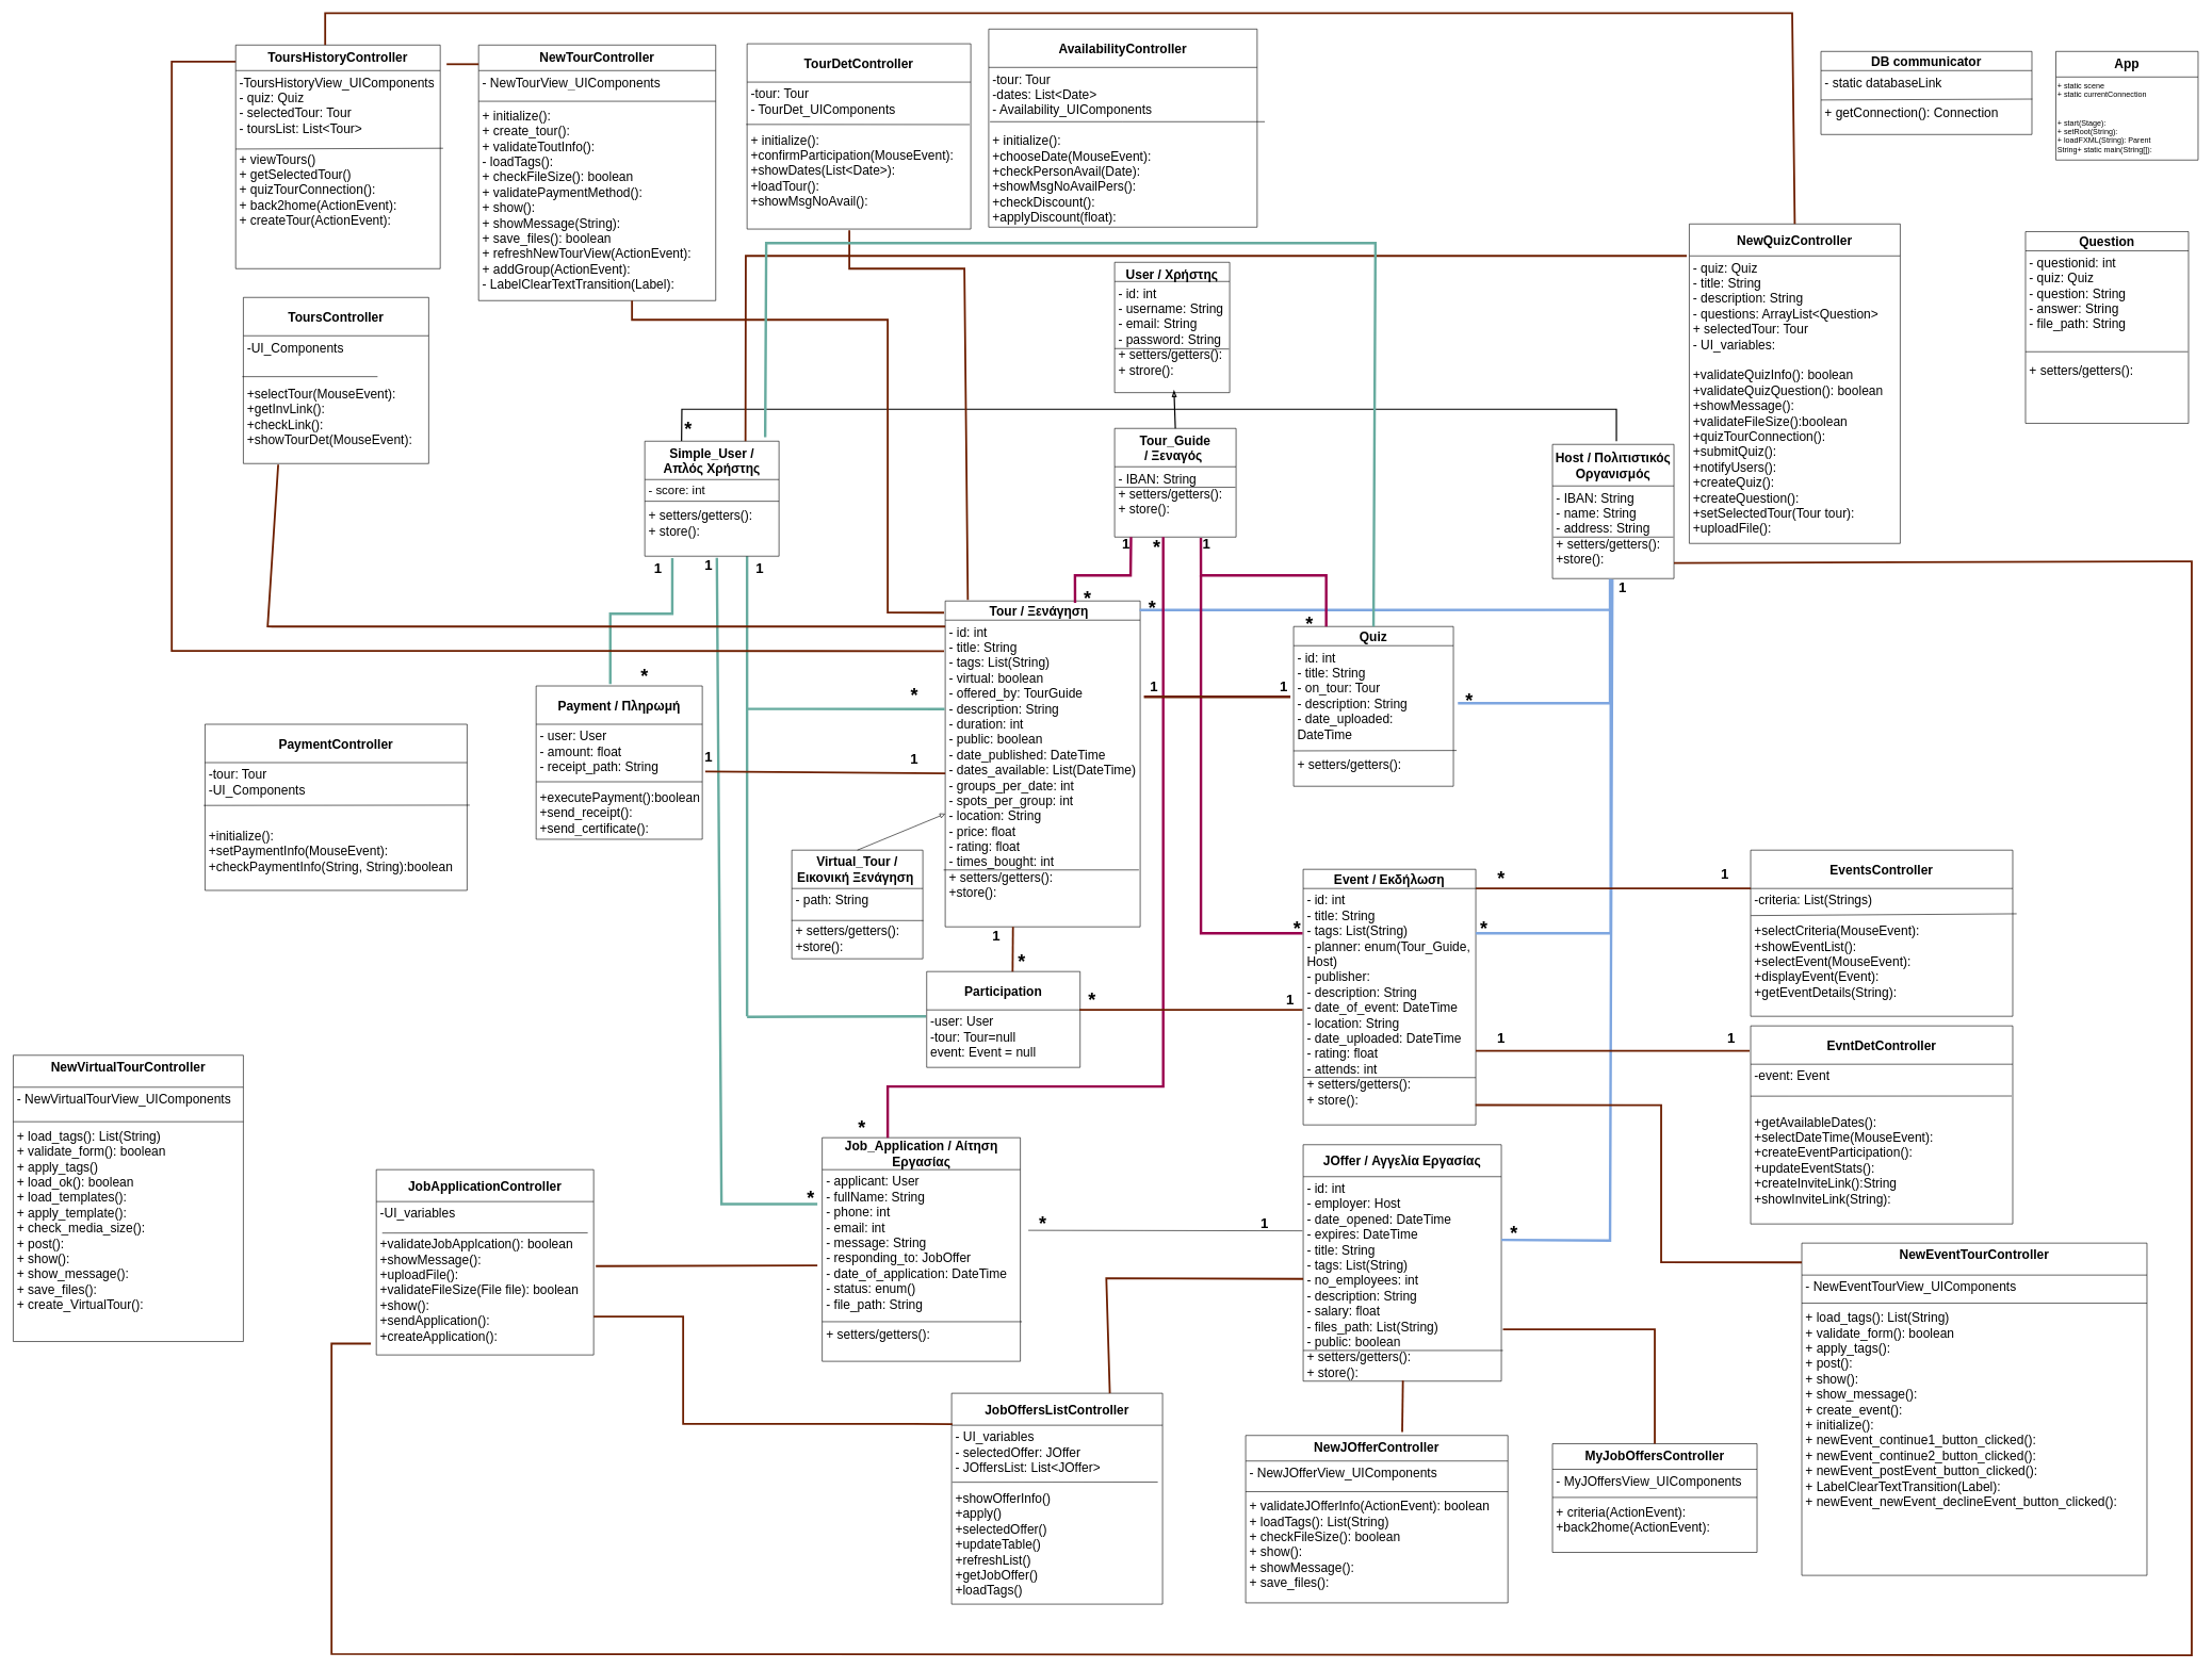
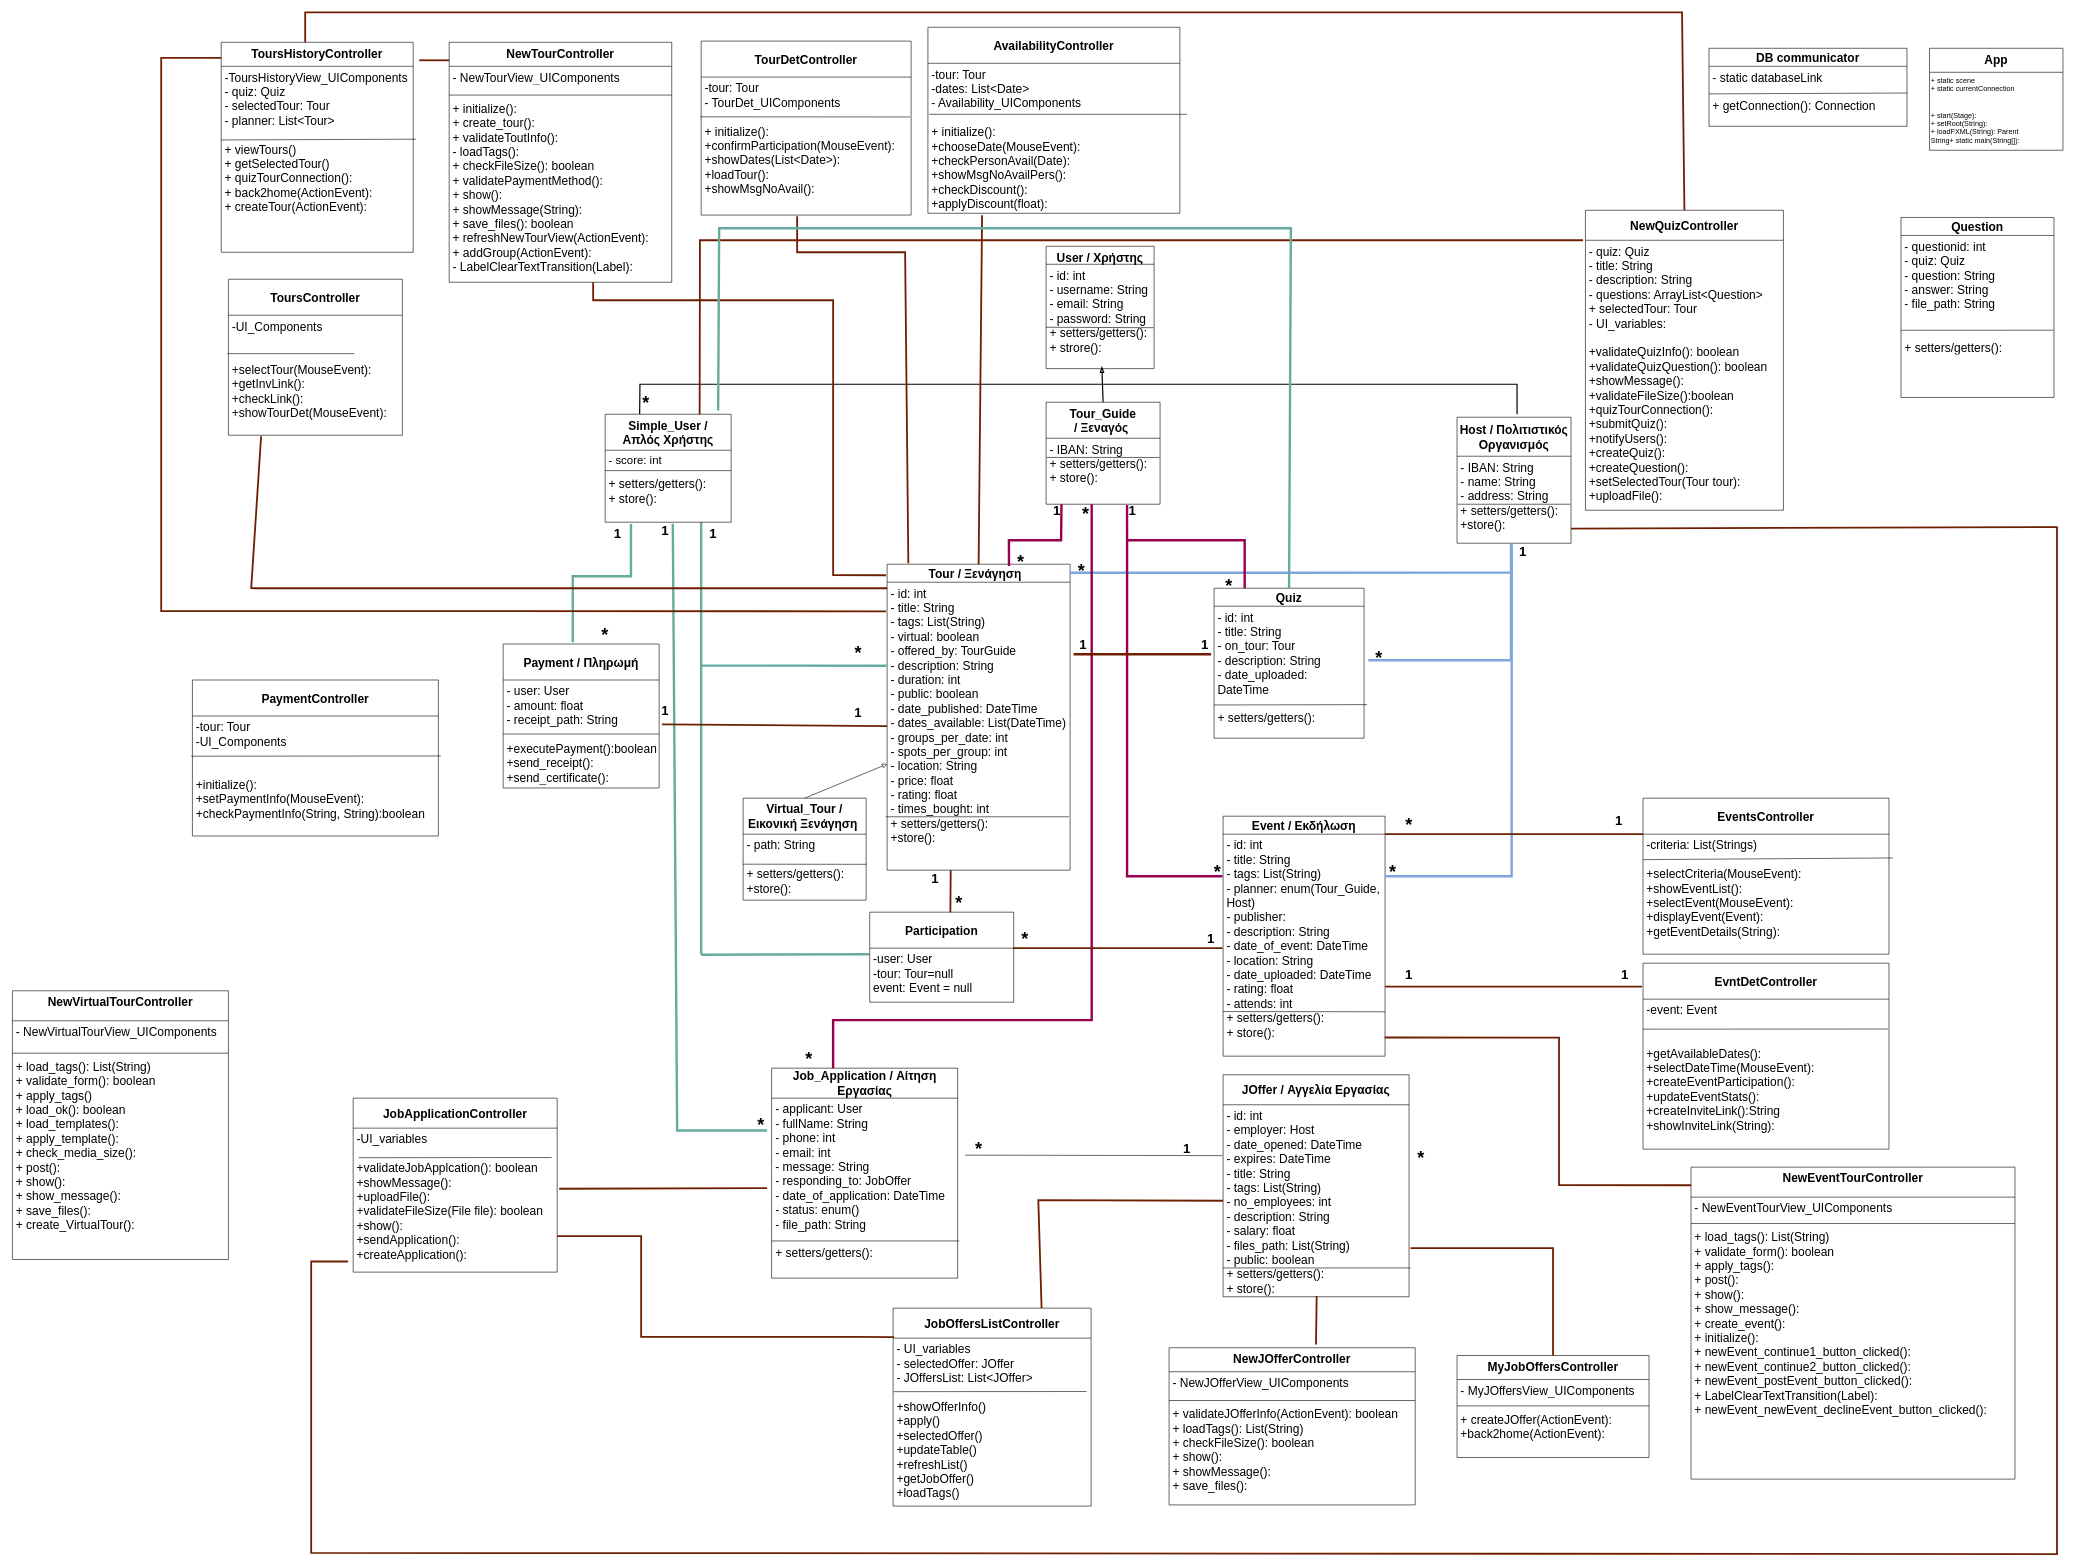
- <mxCell id="85" value="-ToursHistoryView_UIComponents&lt;br&gt;- quiz: Quiz&lt;br&gt;- selectedTour: Tour&lt;br&gt;- toursList: List&amp;lt;Tour&amp;gt;&lt;br&gt;&lt;br&gt;+ viewTours()&lt;br style=&quot;border-color: var(--border-color);&quot;&gt;+ getSelectedTour()&lt;br style=&quot;border-color: var(--border-color);&quot;&gt;+ quizTourConnection():&lt;br style=&quot;border-color: var(--border-color);&quot;&gt;+ back2home(ActionEvent):&lt;br style=&quot;border-color: var(--border-color);&quot;&gt;+ createTour(ActionEvent):" style="text;strokeColor=none;fillColor=none;align=left;verticalAlign=top;spacingLeft=4;spacingRight=4;overflow=hidden;rotatable=0;points=[[0,0.5],[1,0.5]];portConstraint=eastwest;whiteSpace=wrap;html=1;fontSize=20;" parent="83" vertex="1"><mxGeometry y="40" width="320" height="310" as="geometry" /></mxCell>
+ <mxCell id="85" value="-ToursHistoryView_UIComponents&lt;br&gt;- quiz: Quiz&lt;br&gt;- selectedTour: Tour&lt;br&gt;- planner: List&amp;lt;Tour&amp;gt;&lt;br&gt;&lt;br&gt;+ viewTours()&lt;br style=&quot;border-color: var(--border-color);&quot;&gt;+ getSelectedTour()&lt;br style=&quot;border-color: var(--border-color);&quot;&gt;+ quizTourConnection():&lt;br style=&quot;border-color: var(--border-color);&quot;&gt;+ back2home(ActionEvent):&lt;br style=&quot;border-color: var(--border-color);&quot;&gt;+ createTour(ActionEvent):" style="text;strokeColor=none;fillColor=none;align=left;verticalAlign=top;spacingLeft=4;spacingRight=4;overflow=hidden;rotatable=0;points=[[0,0.5],[1,0.5]];portConstraint=eastwest;whiteSpace=wrap;html=1;fontSize=20;" parent="83" vertex="1"><mxGeometry y="40" width="320" height="310" as="geometry" /></mxCell>
+ <mxCell id="143" value="" style="endArrow=none;html=1;rounded=0;strokeColor=#6D1F00;fillColor=#a0522d;strokeWidth=3;exitX=0.215;exitY=1.013;exitDx=0;exitDy=0;exitPerimeter=0;entryX=0.5;entryY=0;entryDx=0;entryDy=0;" parent="1" source="106" target="22" edge="1"><mxGeometry width="50" height="50" relative="1" as="geometry"><mxPoint x="1228" y="528.33" as="sourcePoint" /><mxPoint x="1563" y="930" as="targetPoint" /></mxGeometry></mxCell>
- <mxCell id="39" value="" style="endArrow=none;html=1;rounded=0;entryX=0.493;entryY=1.009;entryDx=0;entryDy=0;entryPerimeter=0;strokeWidth=4;strokeColor=#7EA6E0;fontSize=20;exitX=1;exitY=0.309;exitDx=0;exitDy=0;exitPerimeter=0;" parent="1" source="17" target="11" edge="1"><mxGeometry width="50" height="50" relative="1" as="geometry"><mxPoint x="2358" y="1941" as="sourcePoint" /><mxPoint x="2138" y="1240" as="targetPoint" /><Array as="points"><mxPoint x="2518" y="1941" /></Array></mxGeometry></mxCell>
- <mxCell id="135" value="+ criteria(ActionEvent):&lt;br&gt;+back2home(ActionEvent):" style="text;strokeColor=none;fillColor=none;align=left;verticalAlign=top;spacingLeft=4;spacingRight=4;overflow=hidden;rotatable=0;points=[[0,0.5],[1,0.5]];portConstraint=eastwest;whiteSpace=wrap;html=1;fontSize=20;" parent="132" vertex="1"><mxGeometry y="88" width="320" height="82" as="geometry" /></mxCell>
+ <mxCell id="135" value="+ createJOffer(ActionEvent):&lt;br&gt;+back2home(ActionEvent):" style="text;strokeColor=none;fillColor=none;align=left;verticalAlign=top;spacingLeft=4;spacingRight=4;overflow=hidden;rotatable=0;points=[[0,0.5],[1,0.5]];portConstraint=eastwest;whiteSpace=wrap;html=1;fontSize=20;" parent="132" vertex="1"><mxGeometry y="88" width="320" height="82" as="geometry" /></mxCell>
